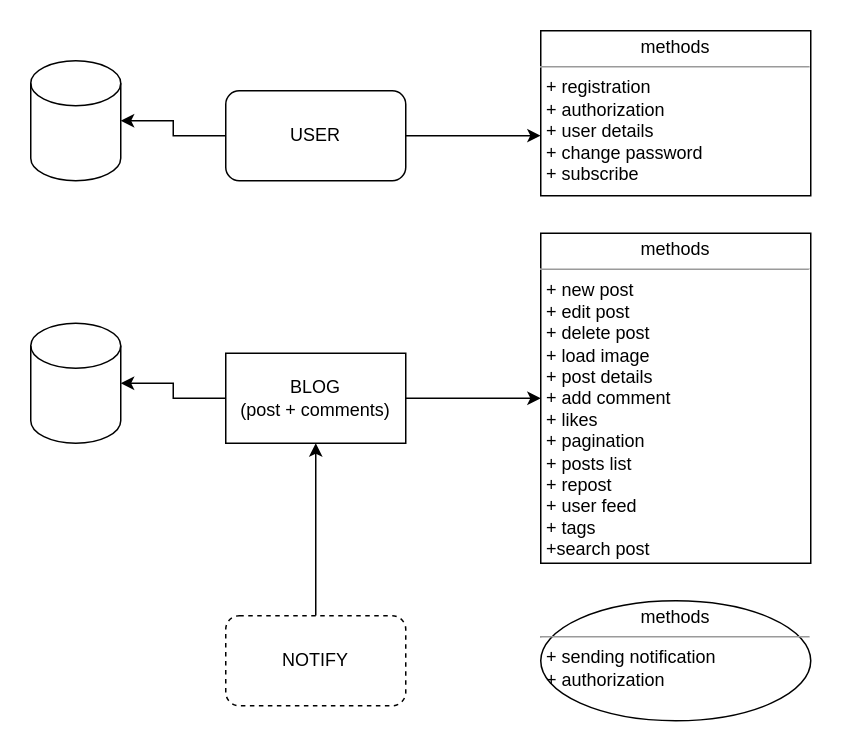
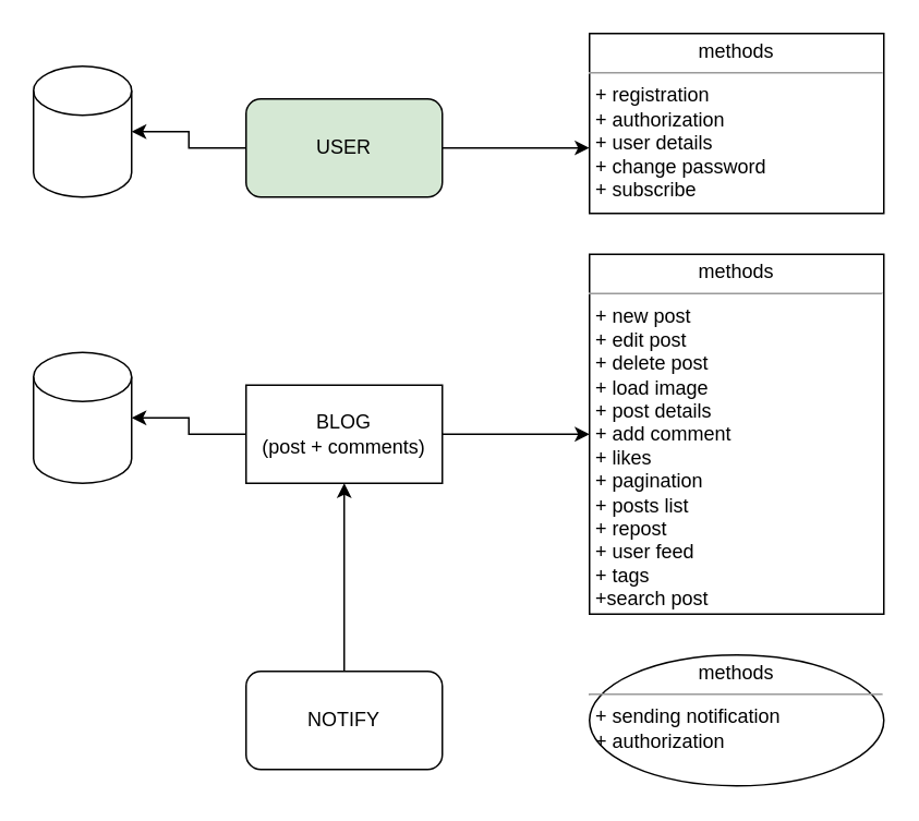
- <mxCell id="4" value="USER" style="rounded=1;whiteSpace=wrap;html=1;" vertex="1" parent="1"><mxGeometry x="150" y="60" width="120" height="60" as="geometry" /></mxCell>
+ <mxCell id="4" value="USER" style="rounded=1;whiteSpace=wrap;html=1;fillColor=#d5e8d4;" vertex="1" parent="1"><mxGeometry x="150" y="60" width="120" height="60" as="geometry" /></mxCell>
- <mxCell id="11" value="NOTIFY" style="rounded=1;whiteSpace=wrap;html=1;dashed=1;" vertex="1" parent="1"><mxGeometry x="150" y="410" width="120" height="60" as="geometry" /></mxCell>
+ <mxCell id="11" value="NOTIFY" style="rounded=1;whiteSpace=wrap;html=1;" vertex="1" parent="1"><mxGeometry x="150" y="410" width="120" height="60" as="geometry" /></mxCell>
